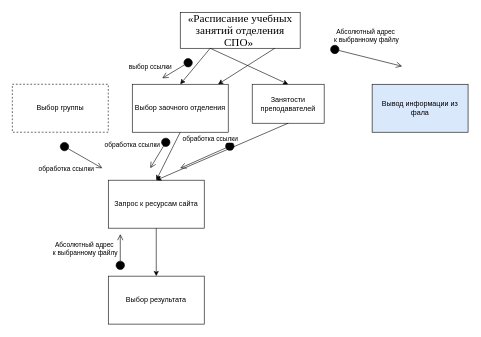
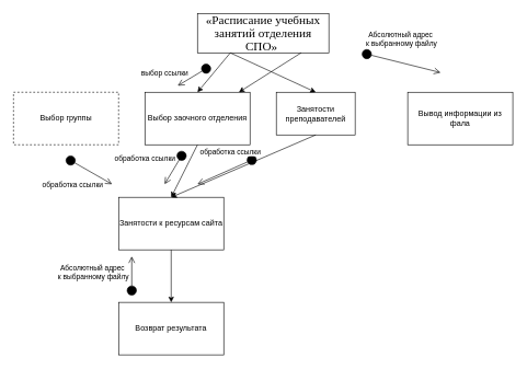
- <mxCell id="6" value="&lt;font style=&quot;vertical-align: inherit&quot;&gt;&lt;font style=&quot;vertical-align: inherit&quot;&gt;&lt;font style=&quot;vertical-align: inherit&quot;&gt;&lt;font style=&quot;vertical-align: inherit&quot;&gt;Вывод информации из фала&lt;/font&gt;&lt;/font&gt;&lt;/font&gt;&lt;/font&gt;" style="rounded=0;whiteSpace=wrap;html=1;fillColor=#dae8fc;" parent="1" vertex="1"><mxGeometry x="620" y="140" width="160" height="80" as="geometry" /></mxCell>
+ <mxCell id="6" value="&lt;font style=&quot;vertical-align: inherit&quot;&gt;&lt;font style=&quot;vertical-align: inherit&quot;&gt;&lt;font style=&quot;vertical-align: inherit&quot;&gt;&lt;font style=&quot;vertical-align: inherit&quot;&gt;Вывод информации из фала&lt;/font&gt;&lt;/font&gt;&lt;/font&gt;&lt;/font&gt;" style="rounded=0;whiteSpace=wrap;html=1;" parent="1" vertex="1"><mxGeometry x="620" y="140" width="160" height="80" as="geometry" /></mxCell>
- <mxCell id="11" value="&lt;font style=&quot;vertical-align: inherit&quot;&gt;&lt;font style=&quot;vertical-align: inherit&quot;&gt;&lt;font style=&quot;vertical-align: inherit&quot;&gt;&lt;font style=&quot;vertical-align: inherit&quot;&gt;&lt;font style=&quot;vertical-align: inherit&quot;&gt;&lt;font style=&quot;vertical-align: inherit&quot;&gt;Запрос к ресурсам сайта&lt;/font&gt;&lt;/font&gt;&lt;/font&gt;&lt;/font&gt;&lt;/font&gt;&lt;/font&gt;" style="rounded=0;whiteSpace=wrap;html=1;" parent="1" vertex="1"><mxGeometry x="180" y="300" width="160" height="80" as="geometry" /></mxCell>
+ <mxCell id="11" value="&lt;font style=&quot;vertical-align: inherit&quot;&gt;&lt;font style=&quot;vertical-align: inherit&quot;&gt;&lt;font style=&quot;vertical-align: inherit&quot;&gt;&lt;font style=&quot;vertical-align: inherit&quot;&gt;&lt;font style=&quot;vertical-align: inherit&quot;&gt;&lt;font style=&quot;vertical-align: inherit&quot;&gt;Занятости к ресурсам сайта&lt;/font&gt;&lt;/font&gt;&lt;/font&gt;&lt;/font&gt;&lt;/font&gt;&lt;/font&gt;" style="rounded=0;whiteSpace=wrap;html=1;" parent="1" vertex="1"><mxGeometry x="180" y="300" width="160" height="80" as="geometry" /></mxCell>
- <mxCell id="17" value="&lt;font style=&quot;vertical-align: inherit&quot;&gt;&lt;font style=&quot;vertical-align: inherit&quot;&gt;&lt;font style=&quot;vertical-align: inherit&quot;&gt;&lt;font style=&quot;vertical-align: inherit&quot;&gt;&lt;font style=&quot;vertical-align: inherit&quot;&gt;&lt;font style=&quot;vertical-align: inherit&quot;&gt;&lt;font style=&quot;vertical-align: inherit&quot;&gt;&lt;font style=&quot;vertical-align: inherit&quot;&gt;&lt;font style=&quot;vertical-align: inherit&quot;&gt;&lt;font style=&quot;vertical-align: inherit&quot;&gt;Выбор результата&lt;/font&gt;&lt;/font&gt;&lt;/font&gt;&lt;/font&gt;&lt;/font&gt;&lt;/font&gt;&lt;/font&gt;&lt;/font&gt;&lt;/font&gt;&lt;/font&gt;" style="rounded=0;whiteSpace=wrap;html=1;" parent="1" vertex="1"><mxGeometry x="180" y="460" width="160" height="80" as="geometry" /></mxCell>
+ <mxCell id="17" value="&lt;font style=&quot;vertical-align: inherit&quot;&gt;&lt;font style=&quot;vertical-align: inherit&quot;&gt;&lt;font style=&quot;vertical-align: inherit&quot;&gt;&lt;font style=&quot;vertical-align: inherit&quot;&gt;&lt;font style=&quot;vertical-align: inherit&quot;&gt;&lt;font style=&quot;vertical-align: inherit&quot;&gt;&lt;font style=&quot;vertical-align: inherit&quot;&gt;&lt;font style=&quot;vertical-align: inherit&quot;&gt;&lt;font style=&quot;vertical-align: inherit&quot;&gt;&lt;font style=&quot;vertical-align: inherit&quot;&gt;Возврат результата&lt;/font&gt;&lt;/font&gt;&lt;/font&gt;&lt;/font&gt;&lt;/font&gt;&lt;/font&gt;&lt;/font&gt;&lt;/font&gt;&lt;/font&gt;&lt;/font&gt;" style="rounded=0;whiteSpace=wrap;html=1;" parent="1" vertex="1"><mxGeometry x="180" y="460" width="160" height="80" as="geometry" /></mxCell>
